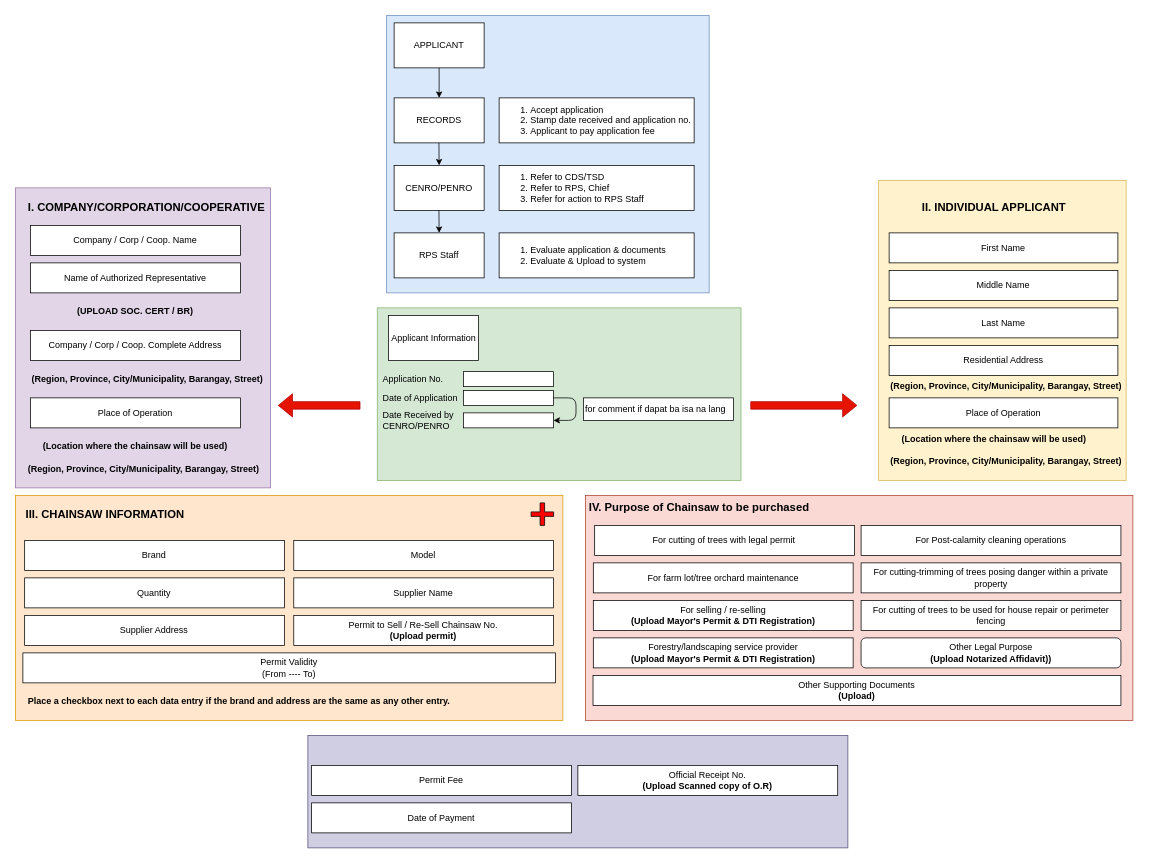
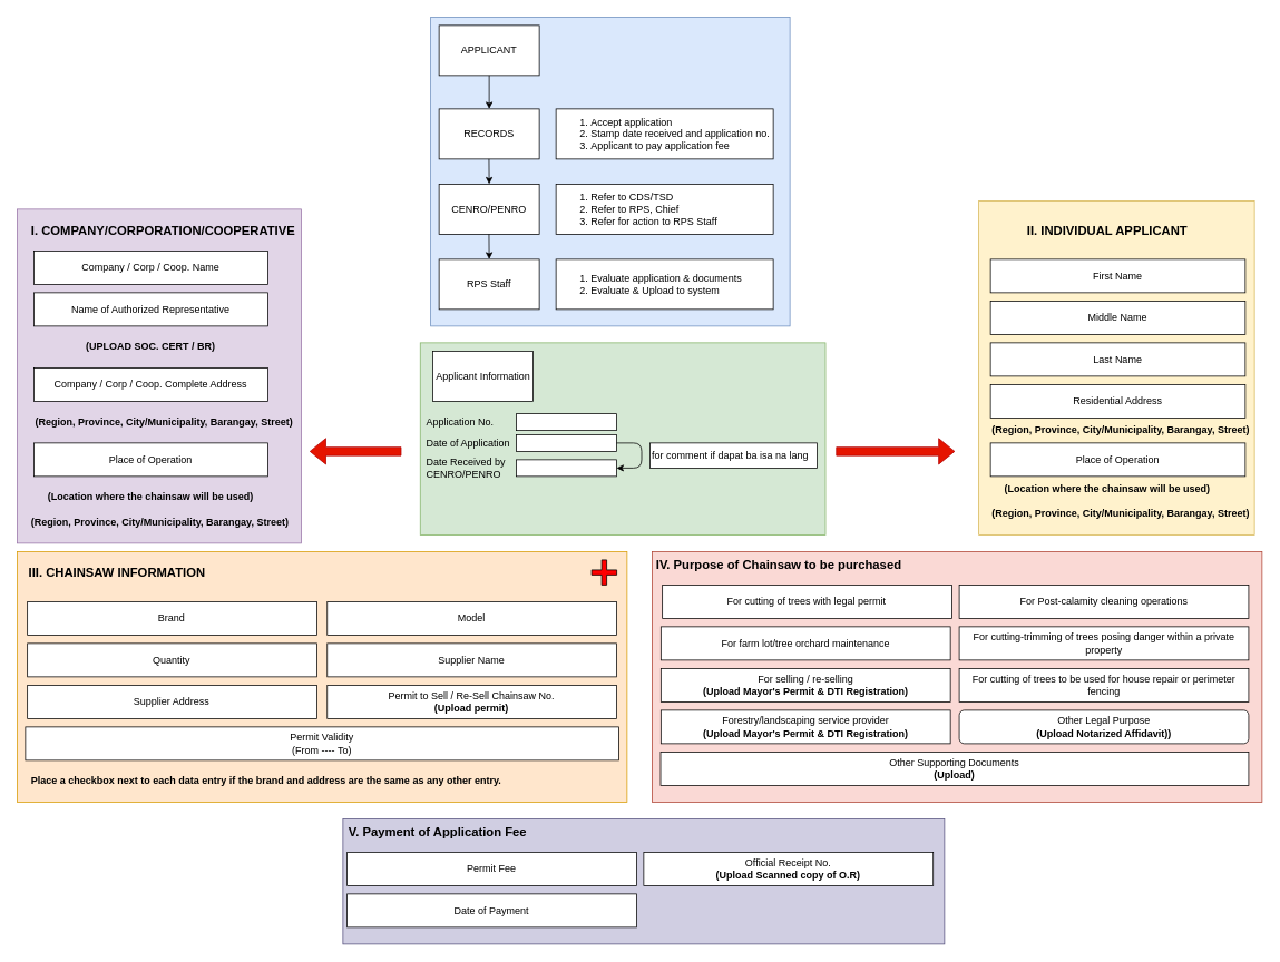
+ <mxCell id="78" value="V. Payment of Application Fee" style="text;html=1;align=left;verticalAlign=middle;whiteSpace=wrap;rounded=0;fontStyle=1;fontSize=15;" vertex="1" parent="75"><mxGeometry x="5.003" width="433.051" height="30" as="geometry" /></mxCell>
